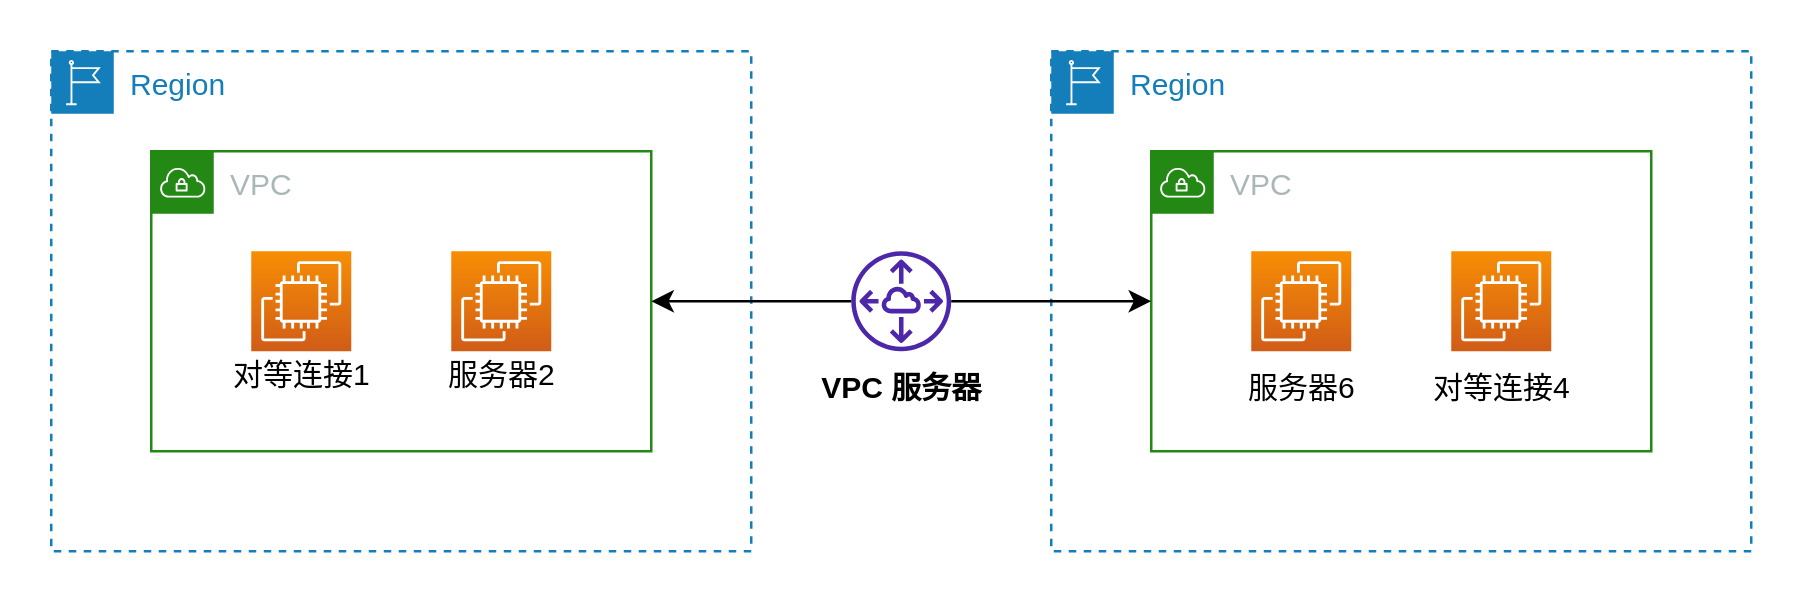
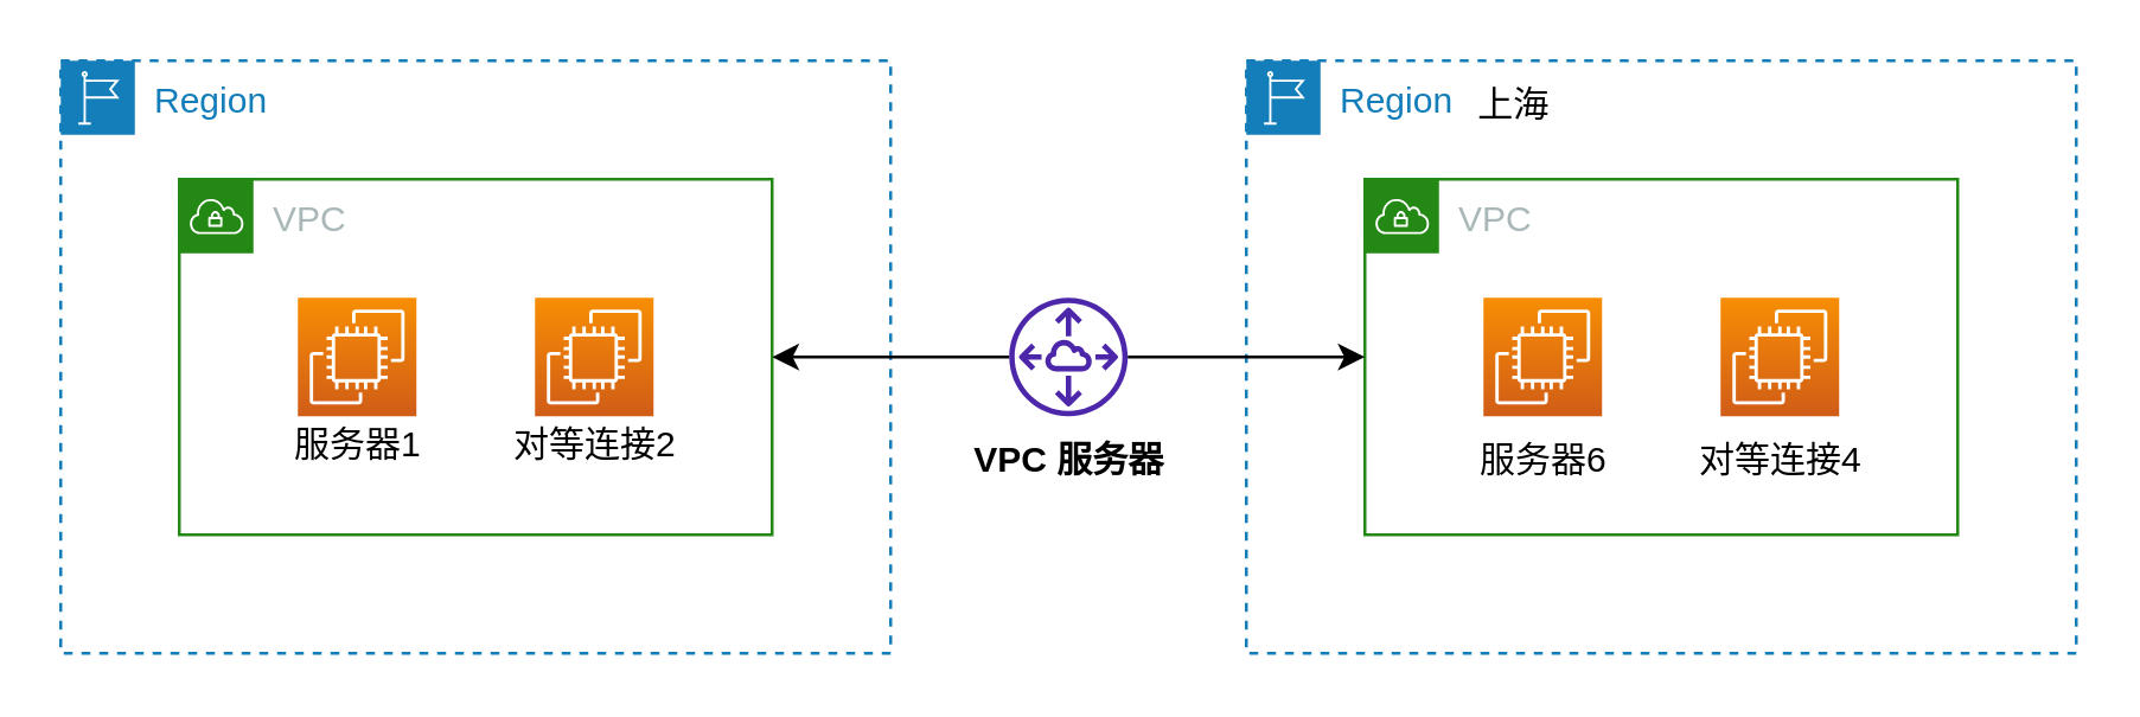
+ <mxCell id="9" value="上海" style="text;html=1;align=center;verticalAlign=middle;resizable=0;points=[];autosize=1;strokeColor=none;fillColor=none;" vertex="1" parent="8"><mxGeometry x="65" width="50" height="30" as="geometry" /></mxCell>
- <mxCell id="7" value="对等连接1" style="text;html=1;align=center;verticalAlign=middle;resizable=0;points=[];autosize=1;strokeColor=none;fillColor=none;" vertex="1" parent="3"><mxGeometry x="25" y="75" width="70" height="30" as="geometry" /></mxCell>
+ <mxCell id="7" value="服务器1" style="text;html=1;align=center;verticalAlign=middle;resizable=0;points=[];autosize=1;strokeColor=none;fillColor=none;" vertex="1" parent="3"><mxGeometry x="25" y="75" width="70" height="30" as="geometry" /></mxCell>
- <mxCell id="6" value="服务器2" style="text;html=1;align=center;verticalAlign=middle;resizable=0;points=[];autosize=1;strokeColor=none;fillColor=none;" vertex="1" parent="3"><mxGeometry x="105" y="75" width="70" height="30" as="geometry" /></mxCell>
+ <mxCell id="6" value="对等连接2" style="text;html=1;align=center;verticalAlign=middle;resizable=0;points=[];autosize=1;strokeColor=none;fillColor=none;" vertex="1" parent="3"><mxGeometry x="105" y="75" width="70" height="30" as="geometry" /></mxCell>
